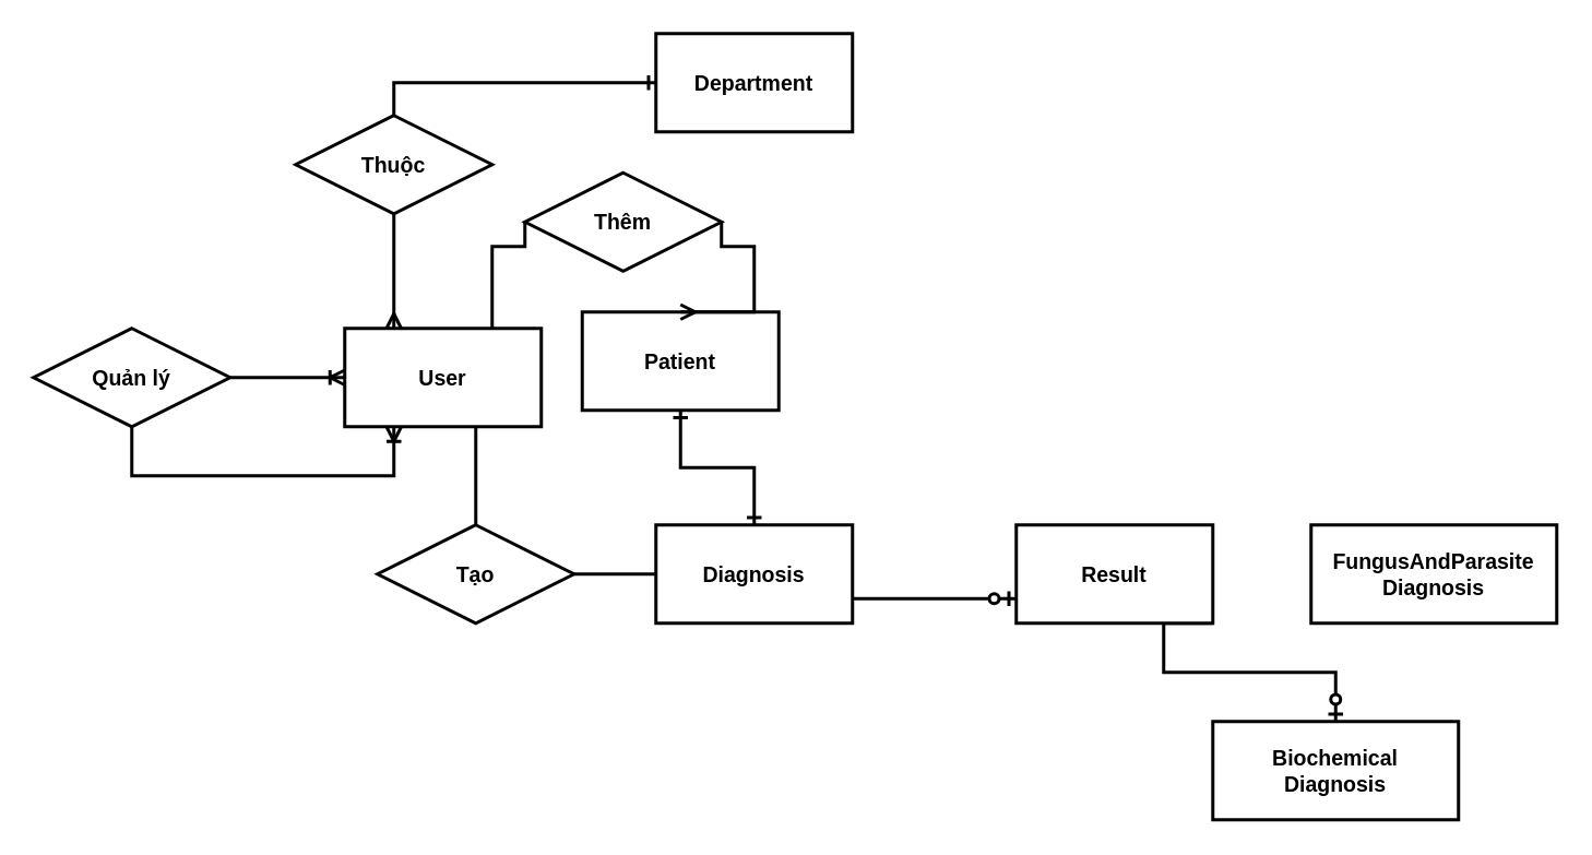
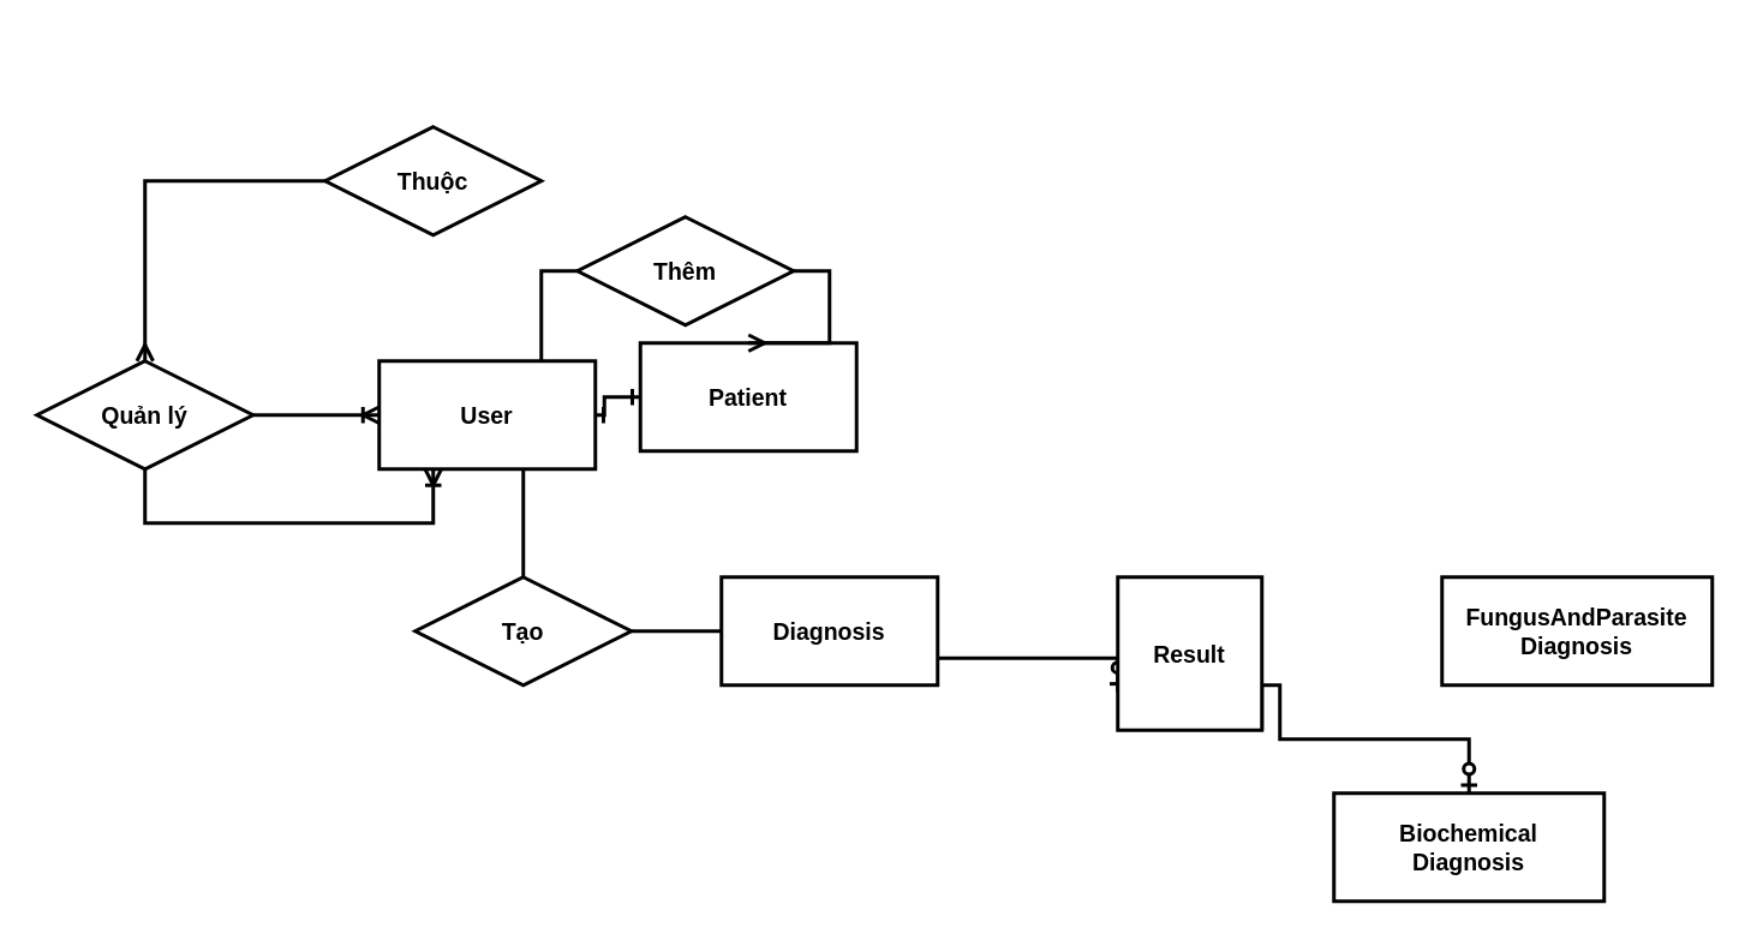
- <mxCell id="20" style="edgeStyle=orthogonalEdgeStyle;rounded=0;orthogonalLoop=1;jettySize=auto;html=1;fontSize=13;startArrow=none;startFill=0;endArrow=ERone;endFill=0;strokeWidth=2;" edge="1" parent="1" source="21" target="18"><mxGeometry relative="1" as="geometry"><Array as="points"><mxPoint x="240" y="50" /></Array></mxGeometry></mxCell>
- <mxCell id="18" value="Department" style="rounded=0;whiteSpace=wrap;html=1;strokeWidth=2;fontSize=13;fontStyle=1" vertex="1" parent="1"><mxGeometry x="400" y="20" width="120" height="60" as="geometry" /></mxCell>
- <mxCell id="23" value="&lt;b&gt;Thêm&lt;/b&gt;" style="shape=rhombus;perimeter=rhombusPerimeter;whiteSpace=wrap;html=1;align=center;fontSize=13;strokeWidth=2;" vertex="1" parent="1"><mxGeometry x="320" y="105" width="120" height="60" as="geometry" /></mxCell>
+ <mxCell id="23" value="&lt;b&gt;Thêm&lt;/b&gt;" style="shape=rhombus;perimeter=rhombusPerimeter;whiteSpace=wrap;html=1;align=center;fontSize=13;strokeWidth=2;" vertex="1" parent="1"><mxGeometry x="320" y="120" width="120" height="60" as="geometry" /></mxCell>
- <mxCell id="19" style="edgeStyle=orthogonalEdgeStyle;rounded=0;orthogonalLoop=1;jettySize=auto;html=1;entryX=0.25;entryY=0;entryDx=0;entryDy=0;fontSize=13;startArrow=none;startFill=0;endArrow=ERmany;endFill=0;strokeWidth=2;" edge="1" parent="1" source="21" target="4"><mxGeometry relative="1" as="geometry" /></mxCell>
+ <mxCell id="19" style="edgeStyle=orthogonalEdgeStyle;rounded=0;orthogonalLoop=1;jettySize=auto;html=1;fontSize=13;startArrow=none;startFill=0;endArrow=ERmany;endFill=0;strokeWidth=2;" edge="1" parent="1" source="21" target="11"><mxGeometry relative="1" as="geometry" /></mxCell>
- <mxCell id="5" style="edgeStyle=orthogonalEdgeStyle;rounded=0;orthogonalLoop=1;jettySize=auto;html=1;entryX=0.5;entryY=0;entryDx=0;entryDy=0;endArrow=ERone;endFill=0;strokeWidth=2;fontSize=13;fontStyle=1;startArrow=ERone;startFill=0;" edge="1" parent="1" source="6" target="8"><mxGeometry relative="1" as="geometry" /></mxCell>
+ <mxCell id="5" style="edgeStyle=orthogonalEdgeStyle;rounded=0;orthogonalLoop=1;jettySize=auto;html=1;endArrow=ERone;endFill=0;strokeWidth=2;fontSize=13;fontStyle=1;startArrow=ERone;startFill=0;" edge="1" parent="1" source="6" target="4"><mxGeometry relative="1" as="geometry" /></mxCell>
- <mxCell id="17" value="Result" style="rounded=0;whiteSpace=wrap;html=1;strokeWidth=2;fontSize=13;fontStyle=1" vertex="1" parent="1"><mxGeometry x="620" y="320" width="120" height="60" as="geometry" /></mxCell>
+ <mxCell id="17" value="Result" style="rounded=0;whiteSpace=wrap;html=1;strokeWidth=2;fontSize=13;fontStyle=1" vertex="1" parent="1"><mxGeometry x="620" y="320" width="80" height="85" as="geometry" /></mxCell>
